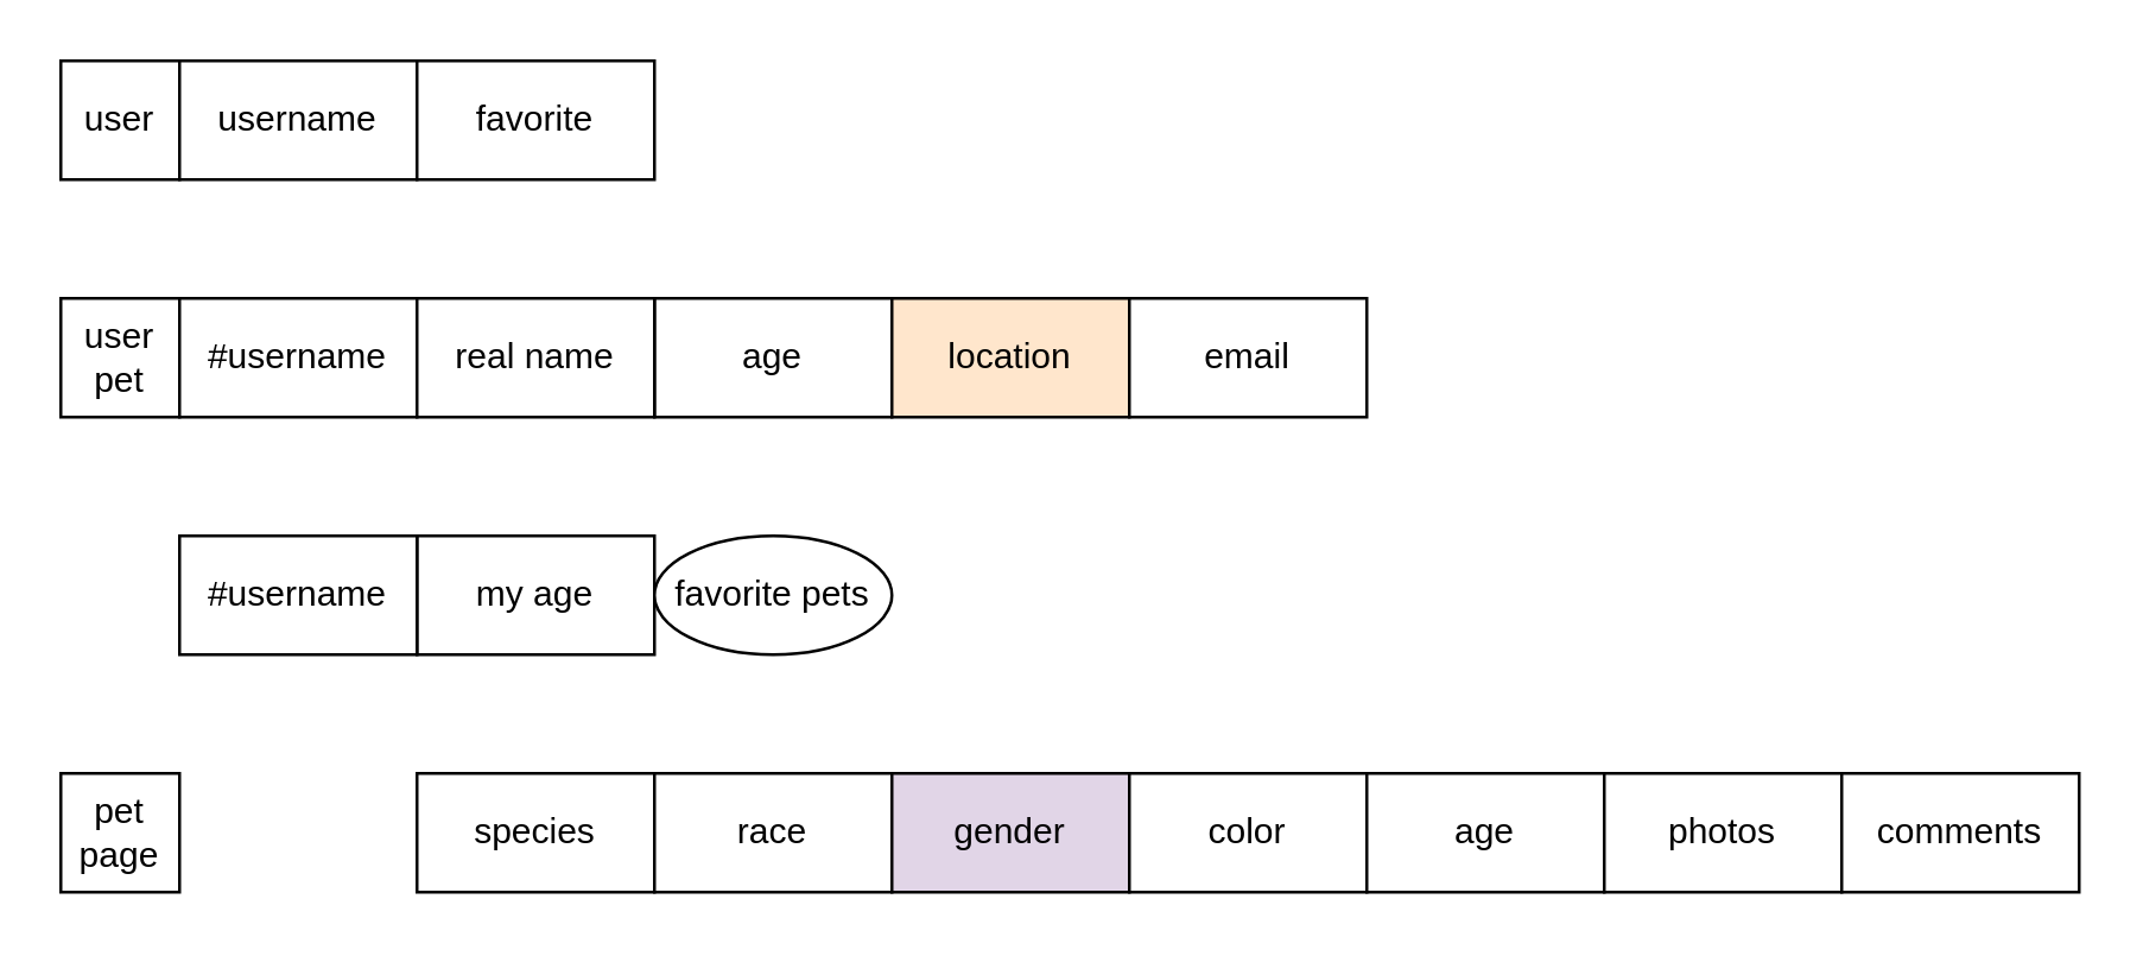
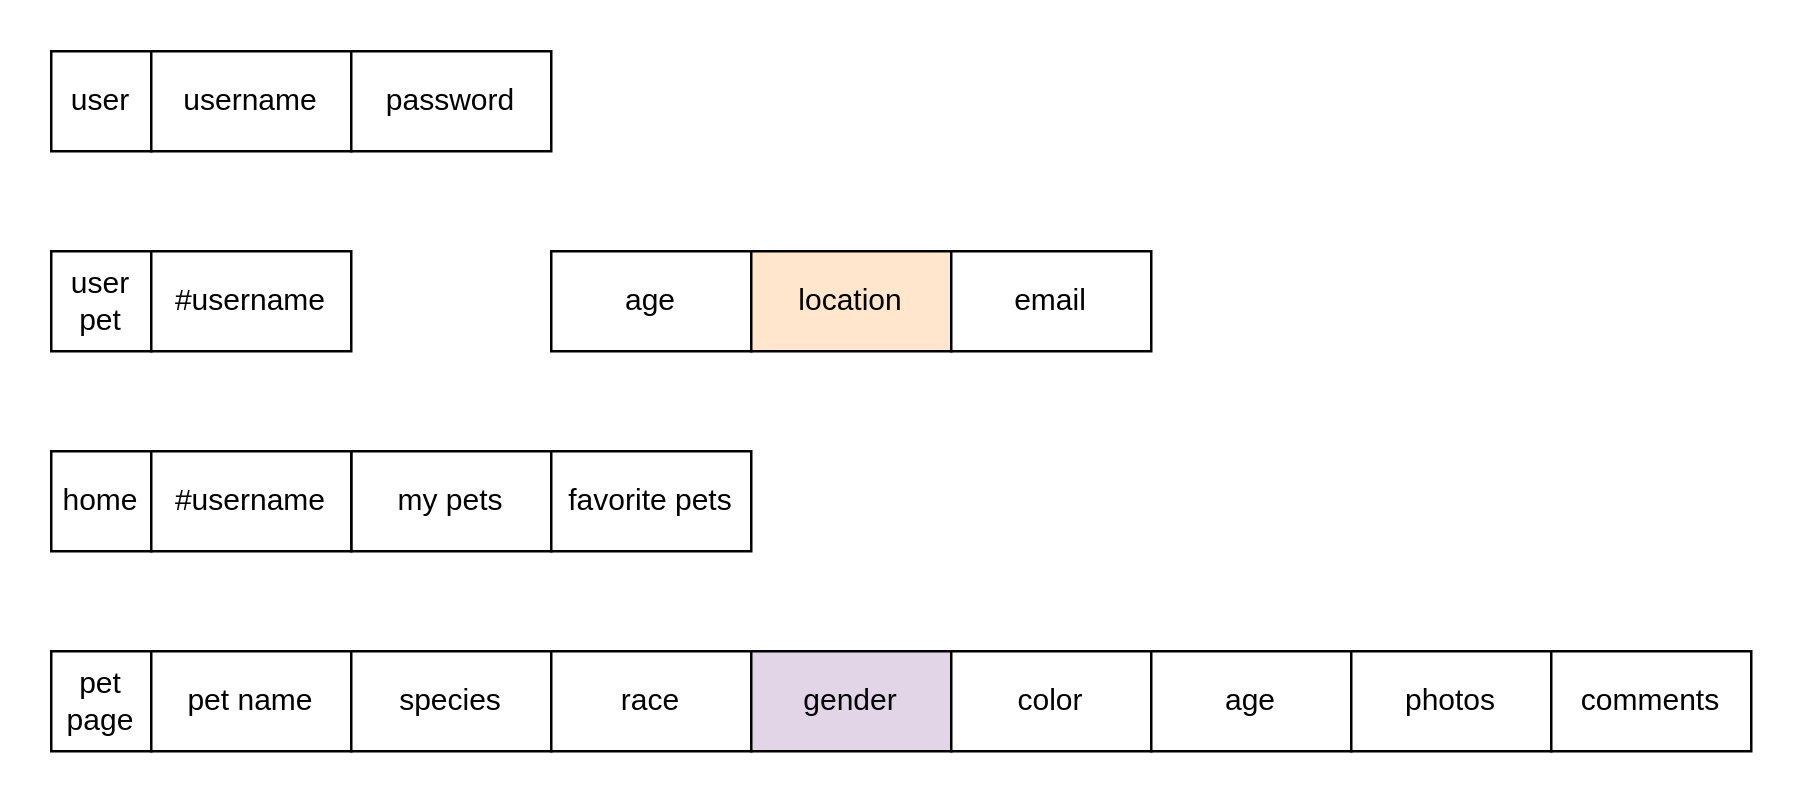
- <mxCell id="5" value="favorite" style="rounded=0;whiteSpace=wrap;html=1;" vertex="1" parent="1"><mxGeometry x="140" y="20" width="80" height="40" as="geometry" /></mxCell>
+ <mxCell id="5" value="password" style="rounded=0;whiteSpace=wrap;html=1;" vertex="1" parent="1"><mxGeometry x="140" y="20" width="80" height="40" as="geometry" /></mxCell>
- <mxCell id="14" value="real name" style="rounded=0;whiteSpace=wrap;html=1;" vertex="1" parent="1"><mxGeometry x="140" y="100" width="80" height="40" as="geometry" /></mxCell>
+ <mxCell id="9" value="home" style="rounded=0;whiteSpace=wrap;html=1;" vertex="1" parent="1"><mxGeometry x="20" y="180" width="40" height="40" as="geometry" /></mxCell>
- <mxCell id="7" value="my age" style="rounded=0;whiteSpace=wrap;html=1;" vertex="1" parent="1"><mxGeometry x="140" y="180" width="80" height="40" as="geometry" /></mxCell>
+ <mxCell id="7" value="my pets" style="rounded=0;whiteSpace=wrap;html=1;" vertex="1" parent="1"><mxGeometry x="140" y="180" width="80" height="40" as="geometry" /></mxCell>
- <mxCell id="8" value="favorite pets" style="ellipse;whiteSpace=wrap;html=1;" vertex="1" parent="1"><mxGeometry x="220" y="180" width="80" height="40" as="geometry" /></mxCell>
+ <mxCell id="8" value="favorite pets" style="rounded=0;whiteSpace=wrap;html=1;" vertex="1" parent="1"><mxGeometry x="220" y="180" width="80" height="40" as="geometry" /></mxCell>
+ <mxCell id="16" value="pet name" style="rounded=0;whiteSpace=wrap;html=1;" vertex="1" parent="1"><mxGeometry x="60" y="260" width="80" height="40" as="geometry" /></mxCell>
